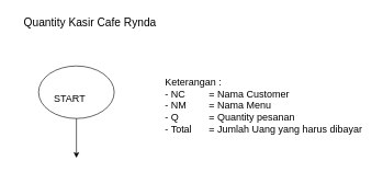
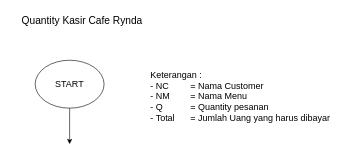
- <mxCell id="4" value="START" style="text;html=1;resizable=0;autosize=1;align=center;verticalAlign=middle;points=[];fillColor=none;strokeColor=none;rounded=0;fontSize=15;" vertex="1" parent="1"><mxGeometry x="75" y="140" width="60" height="20" as="geometry" /></mxCell>
+ <mxCell id="4" value="START" style="text;html=1;resizable=0;autosize=1;align=center;verticalAlign=middle;points=[];fillColor=none;strokeColor=none;rounded=0;fontSize=15;" vertex="1" parent="1"><mxGeometry x="85" y="130" width="60" height="20" as="geometry" /></mxCell>
